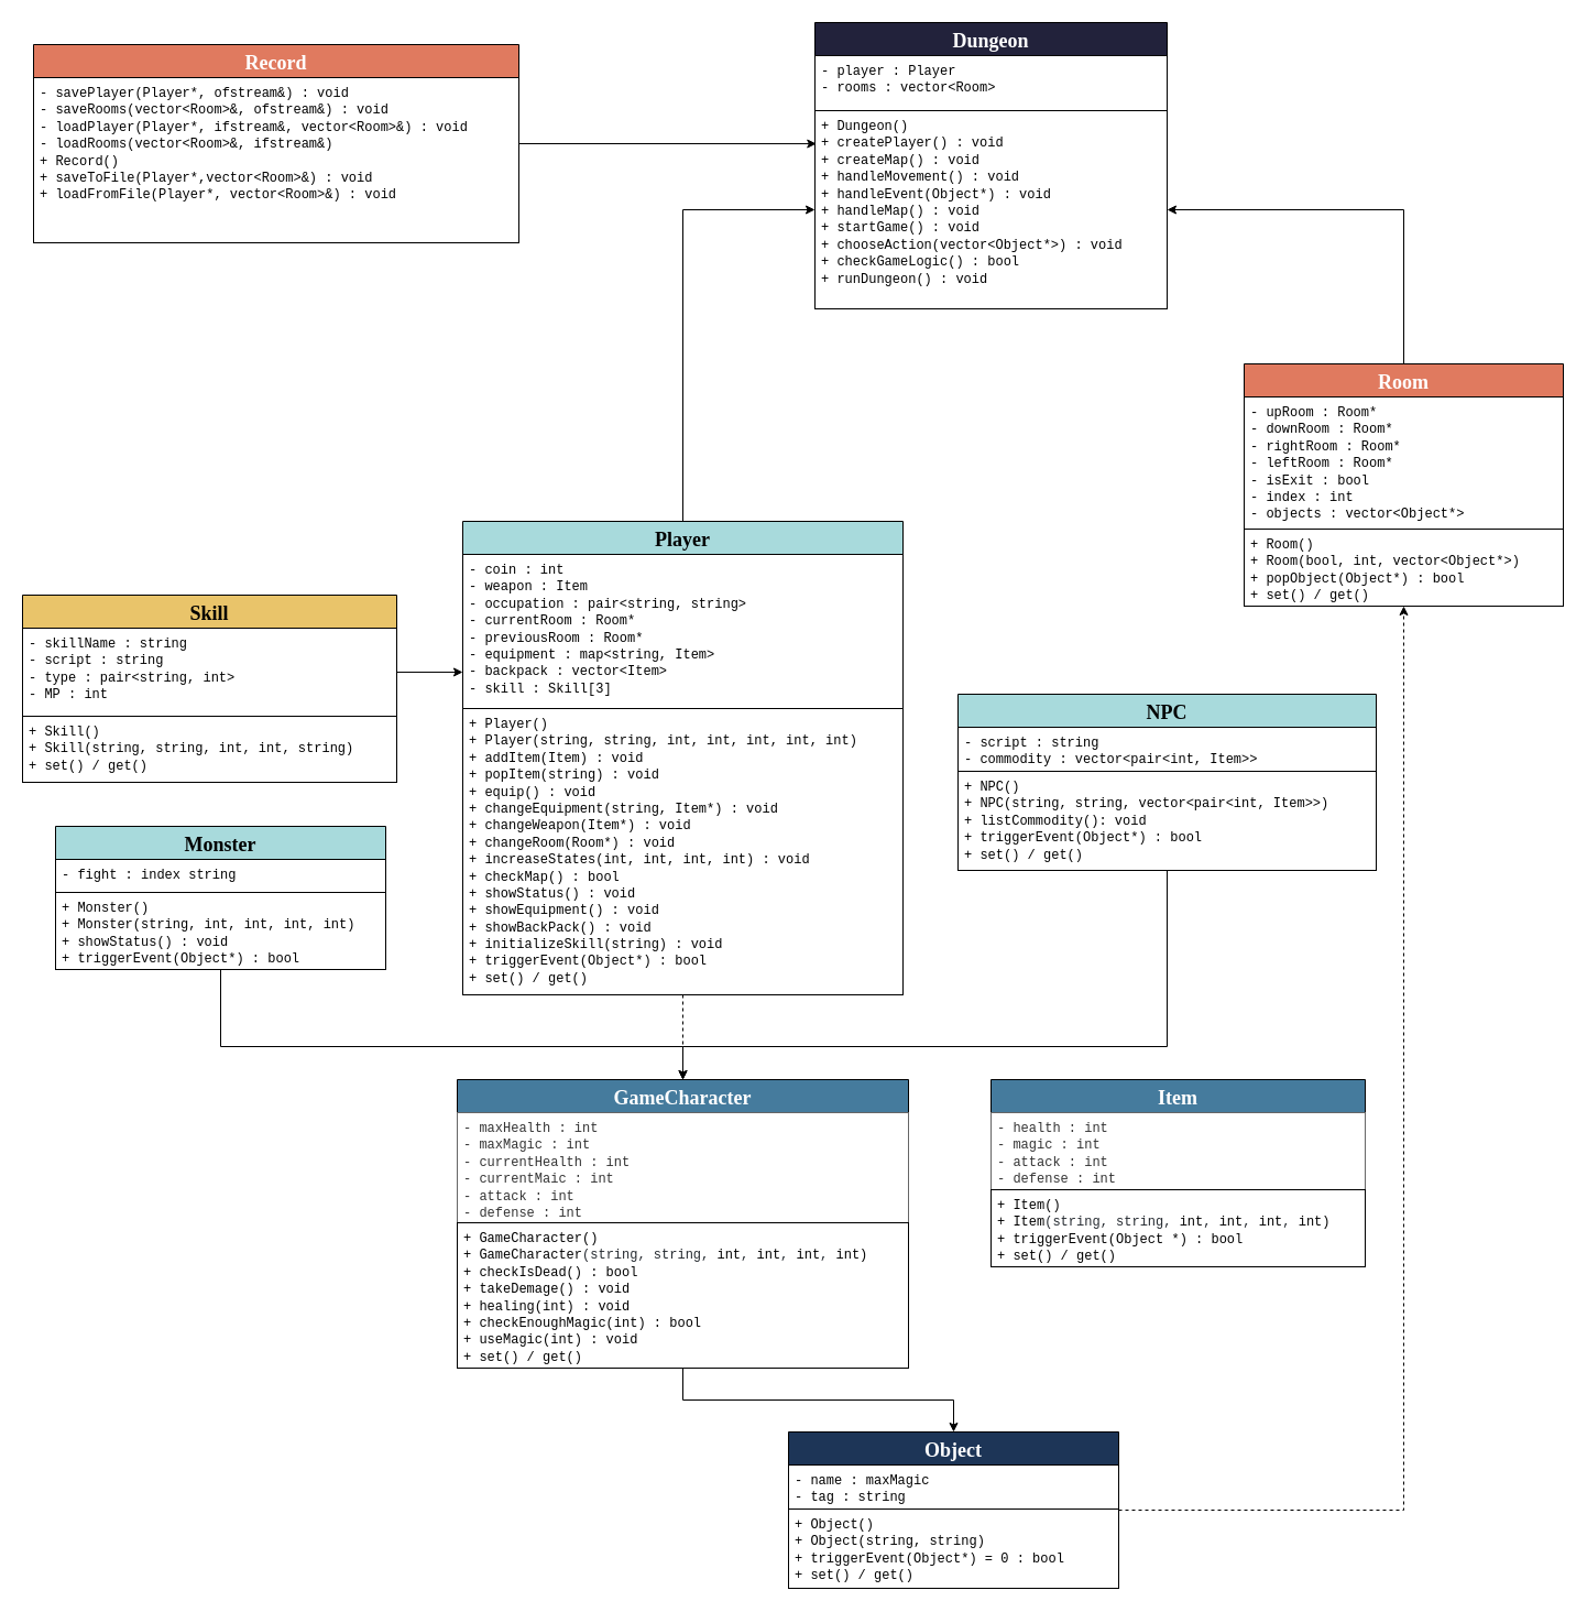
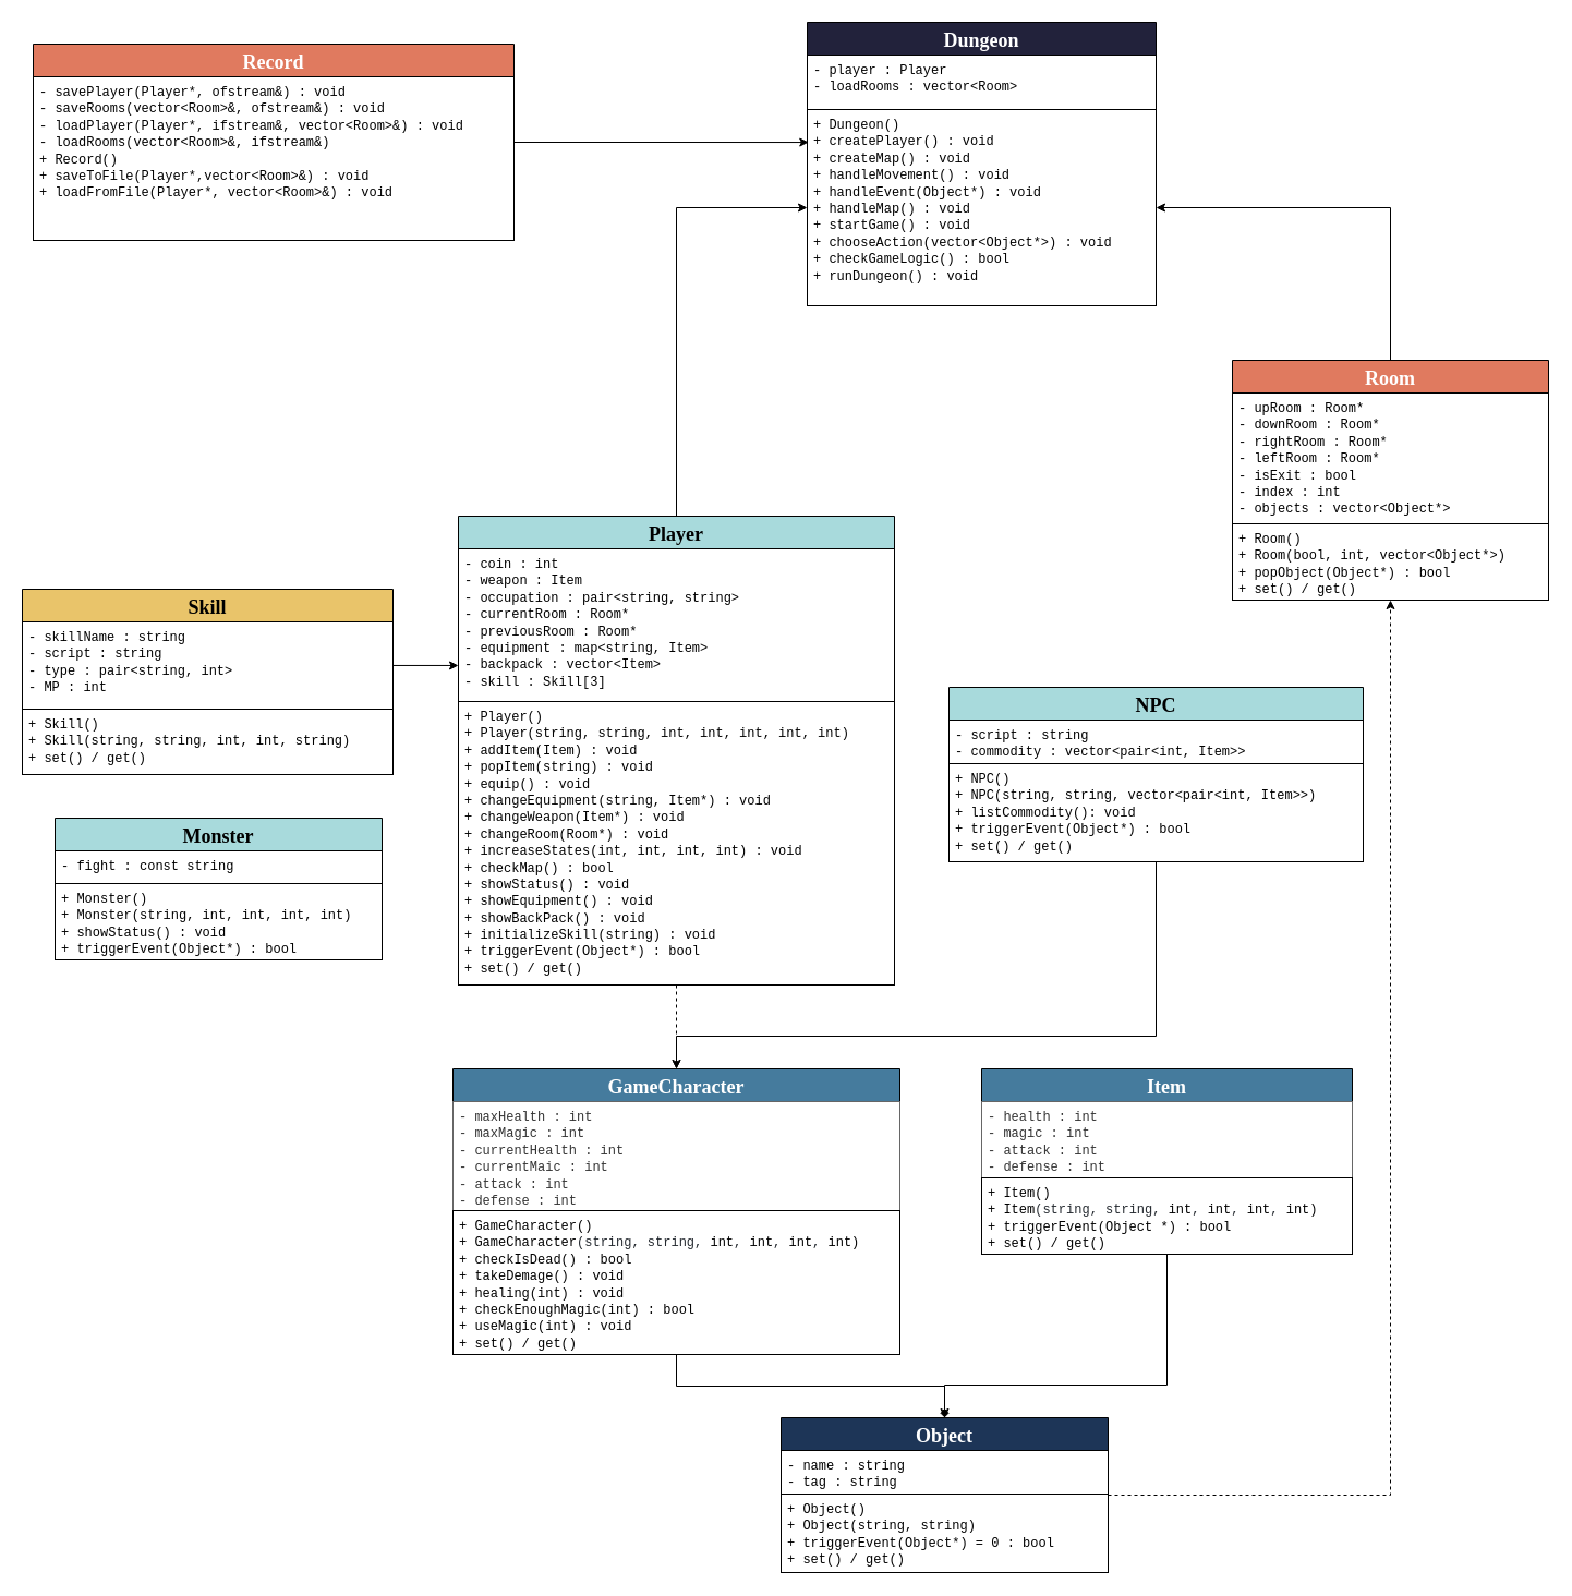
- <mxCell id="49" value="&lt;font face=&quot;ui-monospace, SFMono-Regular, SF Mono, Menlo, Consolas, Liberation Mono, monospace&quot;&gt;- player : Player&lt;br&gt;- rooms : vector&amp;lt;Room&amp;gt;&lt;br&gt;&lt;/font&gt;" style="text;strokeColor=default;fillColor=default;align=left;verticalAlign=top;spacingLeft=4;spacingRight=4;overflow=hidden;rotatable=0;points=[[0,0.5],[1,0.5]];portConstraint=eastwest;whiteSpace=wrap;html=1;" vertex="1" parent="47"><mxGeometry y="30" width="320" height="50" as="geometry" /></mxCell>
+ <mxCell id="49" value="&lt;font face=&quot;ui-monospace, SFMono-Regular, SF Mono, Menlo, Consolas, Liberation Mono, monospace&quot;&gt;- player : Player&lt;br&gt;- loadRooms : vector&amp;lt;Room&amp;gt;&lt;br&gt;&lt;/font&gt;" style="text;strokeColor=default;fillColor=default;align=left;verticalAlign=top;spacingLeft=4;spacingRight=4;overflow=hidden;rotatable=0;points=[[0,0.5],[1,0.5]];portConstraint=eastwest;whiteSpace=wrap;html=1;" vertex="1" parent="47"><mxGeometry y="30" width="320" height="50" as="geometry" /></mxCell>
- <mxCell id="19" value="&lt;font face=&quot;ui-monospace, SFMono-Regular, SF Mono, Menlo, Consolas, Liberation Mono, monospace&quot;&gt;- fight : index string&lt;br&gt;&lt;/font&gt;" style="text;strokeColor=default;fillColor=default;align=left;verticalAlign=top;spacingLeft=4;spacingRight=4;overflow=hidden;rotatable=0;points=[[0,0.5],[1,0.5]];portConstraint=eastwest;whiteSpace=wrap;html=1;" parent="18" vertex="1"><mxGeometry y="30" width="300" height="30" as="geometry" /></mxCell>
+ <mxCell id="19" value="&lt;font face=&quot;ui-monospace, SFMono-Regular, SF Mono, Menlo, Consolas, Liberation Mono, monospace&quot;&gt;- fight : const string&lt;br&gt;&lt;/font&gt;" style="text;strokeColor=default;fillColor=default;align=left;verticalAlign=top;spacingLeft=4;spacingRight=4;overflow=hidden;rotatable=0;points=[[0,0.5],[1,0.5]];portConstraint=eastwest;whiteSpace=wrap;html=1;" parent="18" vertex="1"><mxGeometry y="30" width="300" height="30" as="geometry" /></mxCell>
- <mxCell id="17" style="edgeStyle=orthogonalEdgeStyle;rounded=0;orthogonalLoop=1;jettySize=auto;html=1;" edge="1" parent="1" source="18" target="8"><mxGeometry relative="1" as="geometry"><Array as="points"><mxPoint x="200" y="950" /><mxPoint x="620" y="950" /></Array></mxGeometry></mxCell>
+ <mxCell id="12" style="edgeStyle=orthogonalEdgeStyle;rounded=0;orthogonalLoop=1;jettySize=auto;html=1;entryX=0.5;entryY=0;entryDx=0;entryDy=0;" edge="1" parent="1" source="13" target="3"><mxGeometry relative="1" as="geometry"><Array as="points"><mxPoint x="1070" y="1270" /><mxPoint x="866" y="1270" /></Array></mxGeometry></mxCell>
- <mxCell id="7" style="edgeStyle=orthogonalEdgeStyle;rounded=0;orthogonalLoop=1;jettySize=auto;html=1;entryX=0.5;entryY=0;entryDx=0;entryDy=0;" edge="1" parent="1" source="8" target="3"><mxGeometry relative="1" as="geometry" /></mxCell>
+ <mxCell id="7" style="edgeStyle=orthogonalEdgeStyle;rounded=0;orthogonalLoop=1;jettySize=auto;html=1;entryX=0.5;entryY=0;entryDx=0;entryDy=0;endArrow=diamond;" edge="1" parent="1" source="8" target="3"><mxGeometry relative="1" as="geometry" /></mxCell>
- <mxCell id="4" value="&lt;font face=&quot;ui-monospace, SFMono-Regular, SF Mono, Menlo, Consolas, Liberation Mono, monospace&quot;&gt;- name : maxMagic&lt;br&gt;- tag : string&lt;/font&gt;" style="text;strokeColor=default;fillColor=default;align=left;verticalAlign=top;spacingLeft=4;spacingRight=4;overflow=hidden;rotatable=0;points=[[0,0.5],[1,0.5]];portConstraint=eastwest;whiteSpace=wrap;html=1;" parent="3" vertex="1"><mxGeometry y="30" width="300" height="40" as="geometry" /></mxCell>
+ <mxCell id="4" value="&lt;font face=&quot;ui-monospace, SFMono-Regular, SF Mono, Menlo, Consolas, Liberation Mono, monospace&quot;&gt;- name : string&lt;br&gt;- tag : string&lt;/font&gt;" style="text;strokeColor=default;fillColor=default;align=left;verticalAlign=top;spacingLeft=4;spacingRight=4;overflow=hidden;rotatable=0;points=[[0,0.5],[1,0.5]];portConstraint=eastwest;whiteSpace=wrap;html=1;" parent="3" vertex="1"><mxGeometry y="30" width="300" height="40" as="geometry" /></mxCell>
